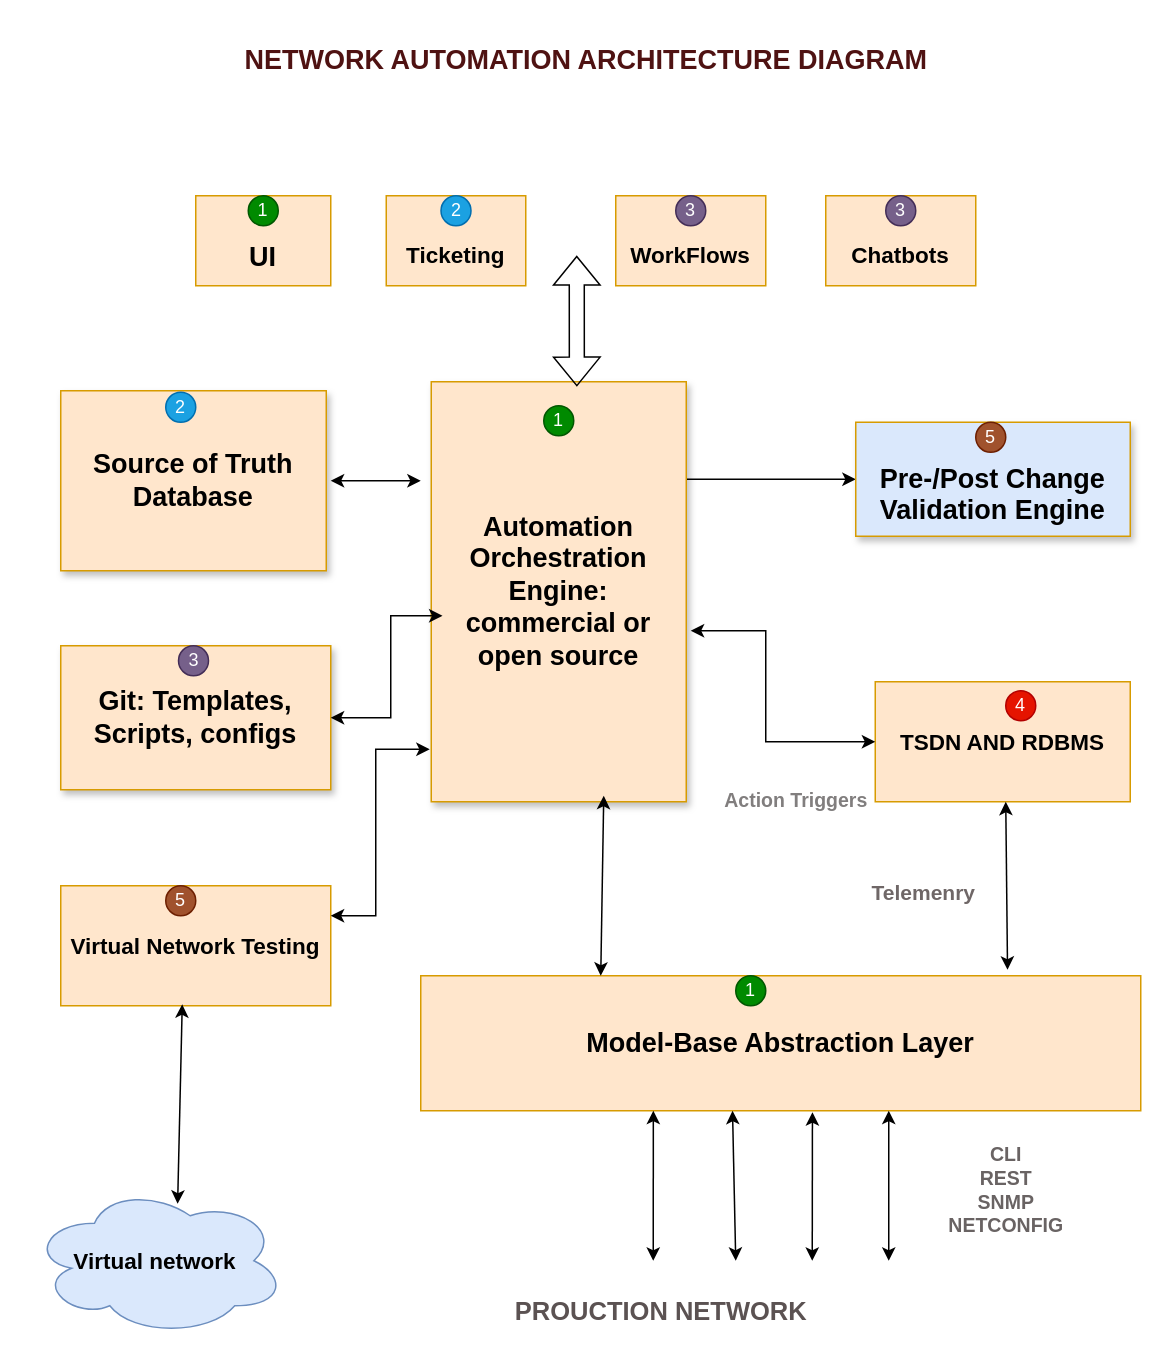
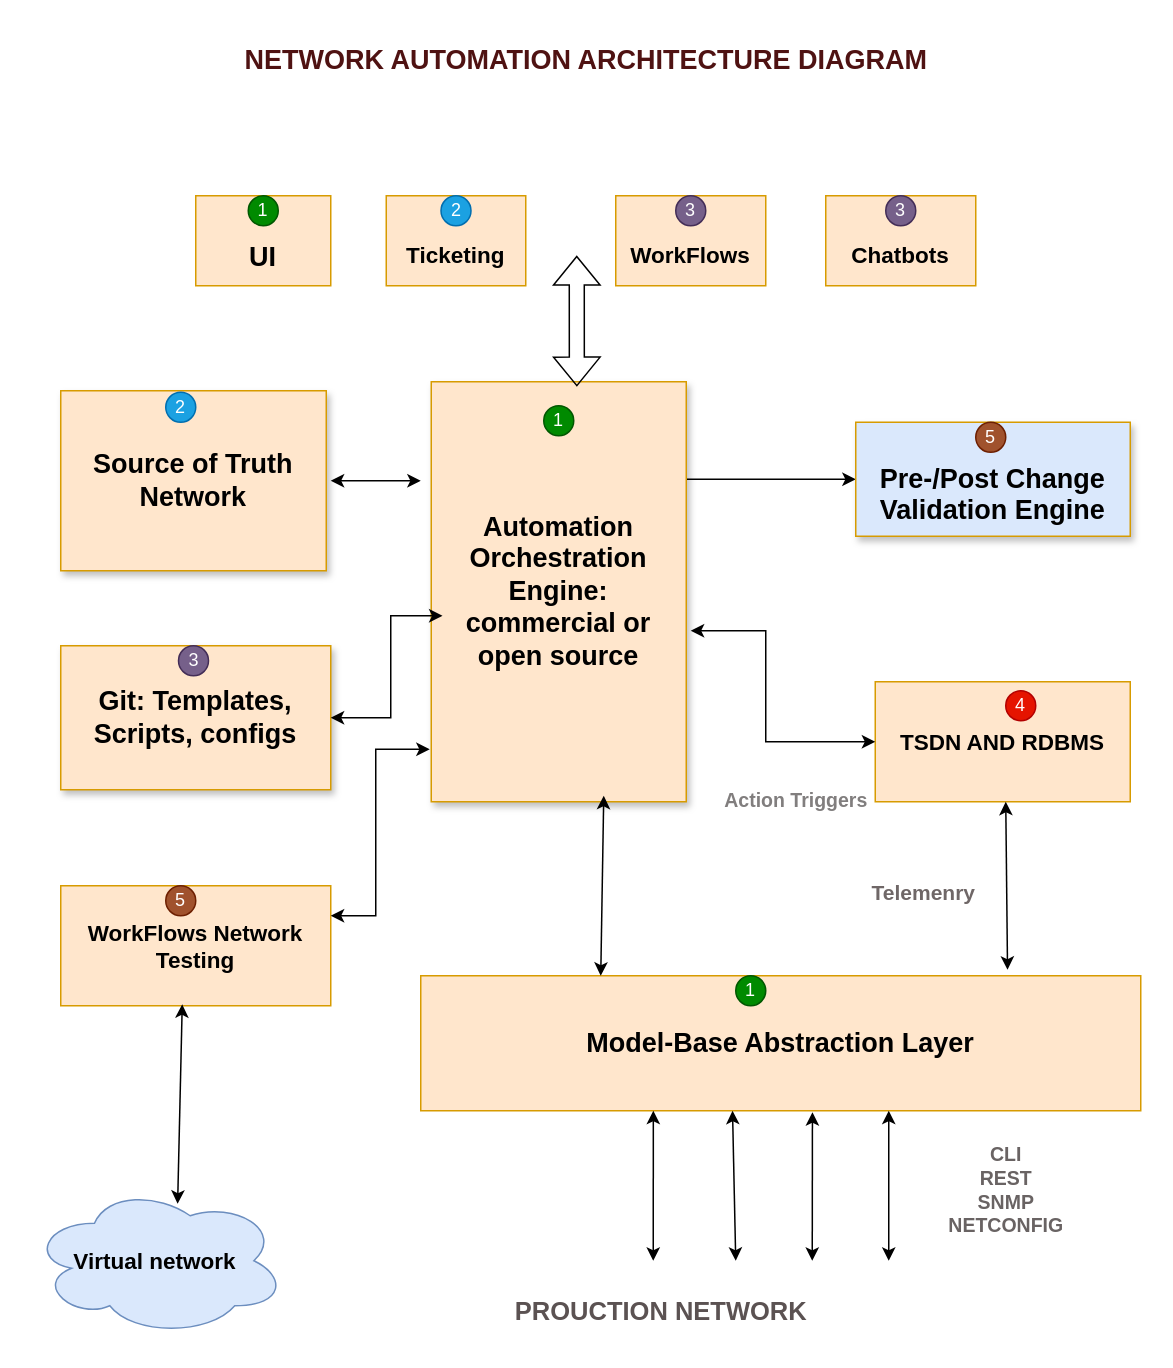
- <mxCell id="5" value="&lt;b&gt;Source of Truth Database&lt;/b&gt;" style="whiteSpace=wrap;html=1;shadow=1;fontSize=18;fillColor=#ffe6cc;strokeColor=#d79b00;" parent="1" vertex="1"><mxGeometry x="40" y="260" width="177" height="120" as="geometry" /></mxCell>
+ <mxCell id="5" value="&lt;b&gt;Source of Truth Network&lt;/b&gt;" style="whiteSpace=wrap;html=1;shadow=1;fontSize=18;fillColor=#ffe6cc;strokeColor=#d79b00;" parent="1" vertex="1"><mxGeometry x="40" y="260" width="177" height="120" as="geometry" /></mxCell>
- <mxCell id="17" value="&lt;b&gt;&lt;font style=&quot;font-size: 15px;&quot;&gt;Virtual Network Testing&lt;/font&gt;&lt;/b&gt;" style="rounded=0;whiteSpace=wrap;html=1;fillColor=#ffe6cc;strokeColor=#d79b00;" vertex="1" parent="1"><mxGeometry x="40" y="590" width="180" height="80" as="geometry" /></mxCell>
+ <mxCell id="17" value="&lt;b&gt;&lt;font style=&quot;font-size: 15px;&quot;&gt;WorkFlows Network Testing&lt;/font&gt;&lt;/b&gt;" style="rounded=0;whiteSpace=wrap;html=1;fillColor=#ffe6cc;strokeColor=#d79b00;" vertex="1" parent="1"><mxGeometry x="40" y="590" width="180" height="80" as="geometry" /></mxCell>
